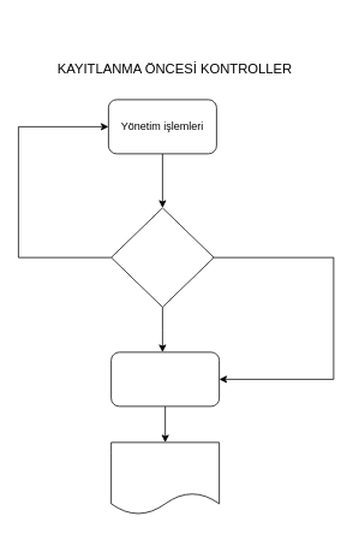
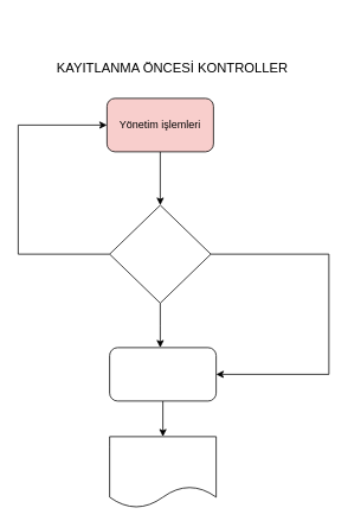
- <mxCell id="4" value="Yönetim işlemleri" style="rounded=1;whiteSpace=wrap;html=1;" vertex="1" parent="1"><mxGeometry x="120" y="110" width="120" height="60" as="geometry" /></mxCell>
+ <mxCell id="4" value="Yönetim işlemleri" style="rounded=1;whiteSpace=wrap;html=1;fillColor=#f8cecc;" vertex="1" parent="1"><mxGeometry x="120" y="110" width="120" height="60" as="geometry" /></mxCell>
